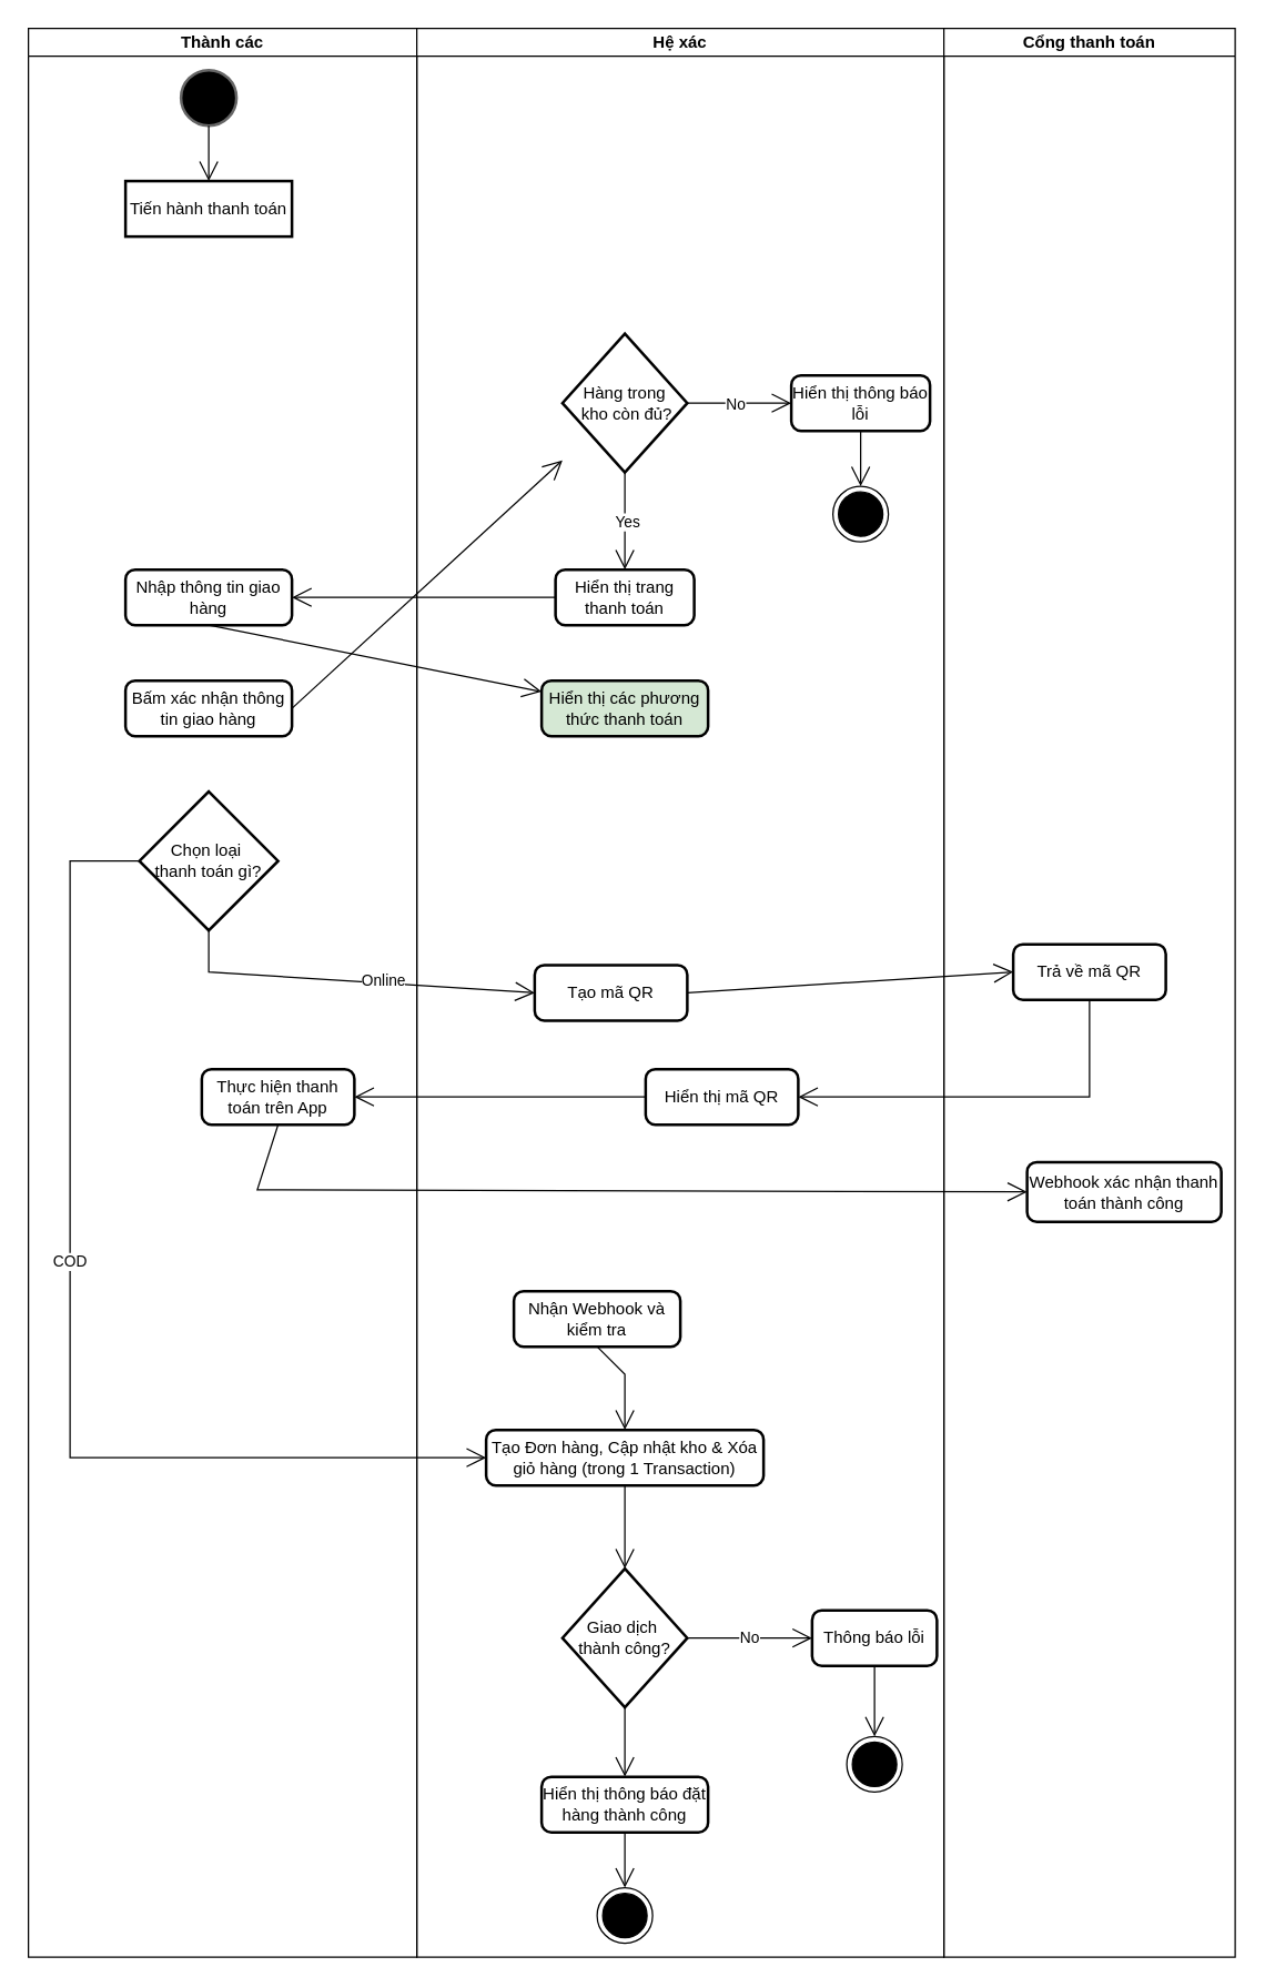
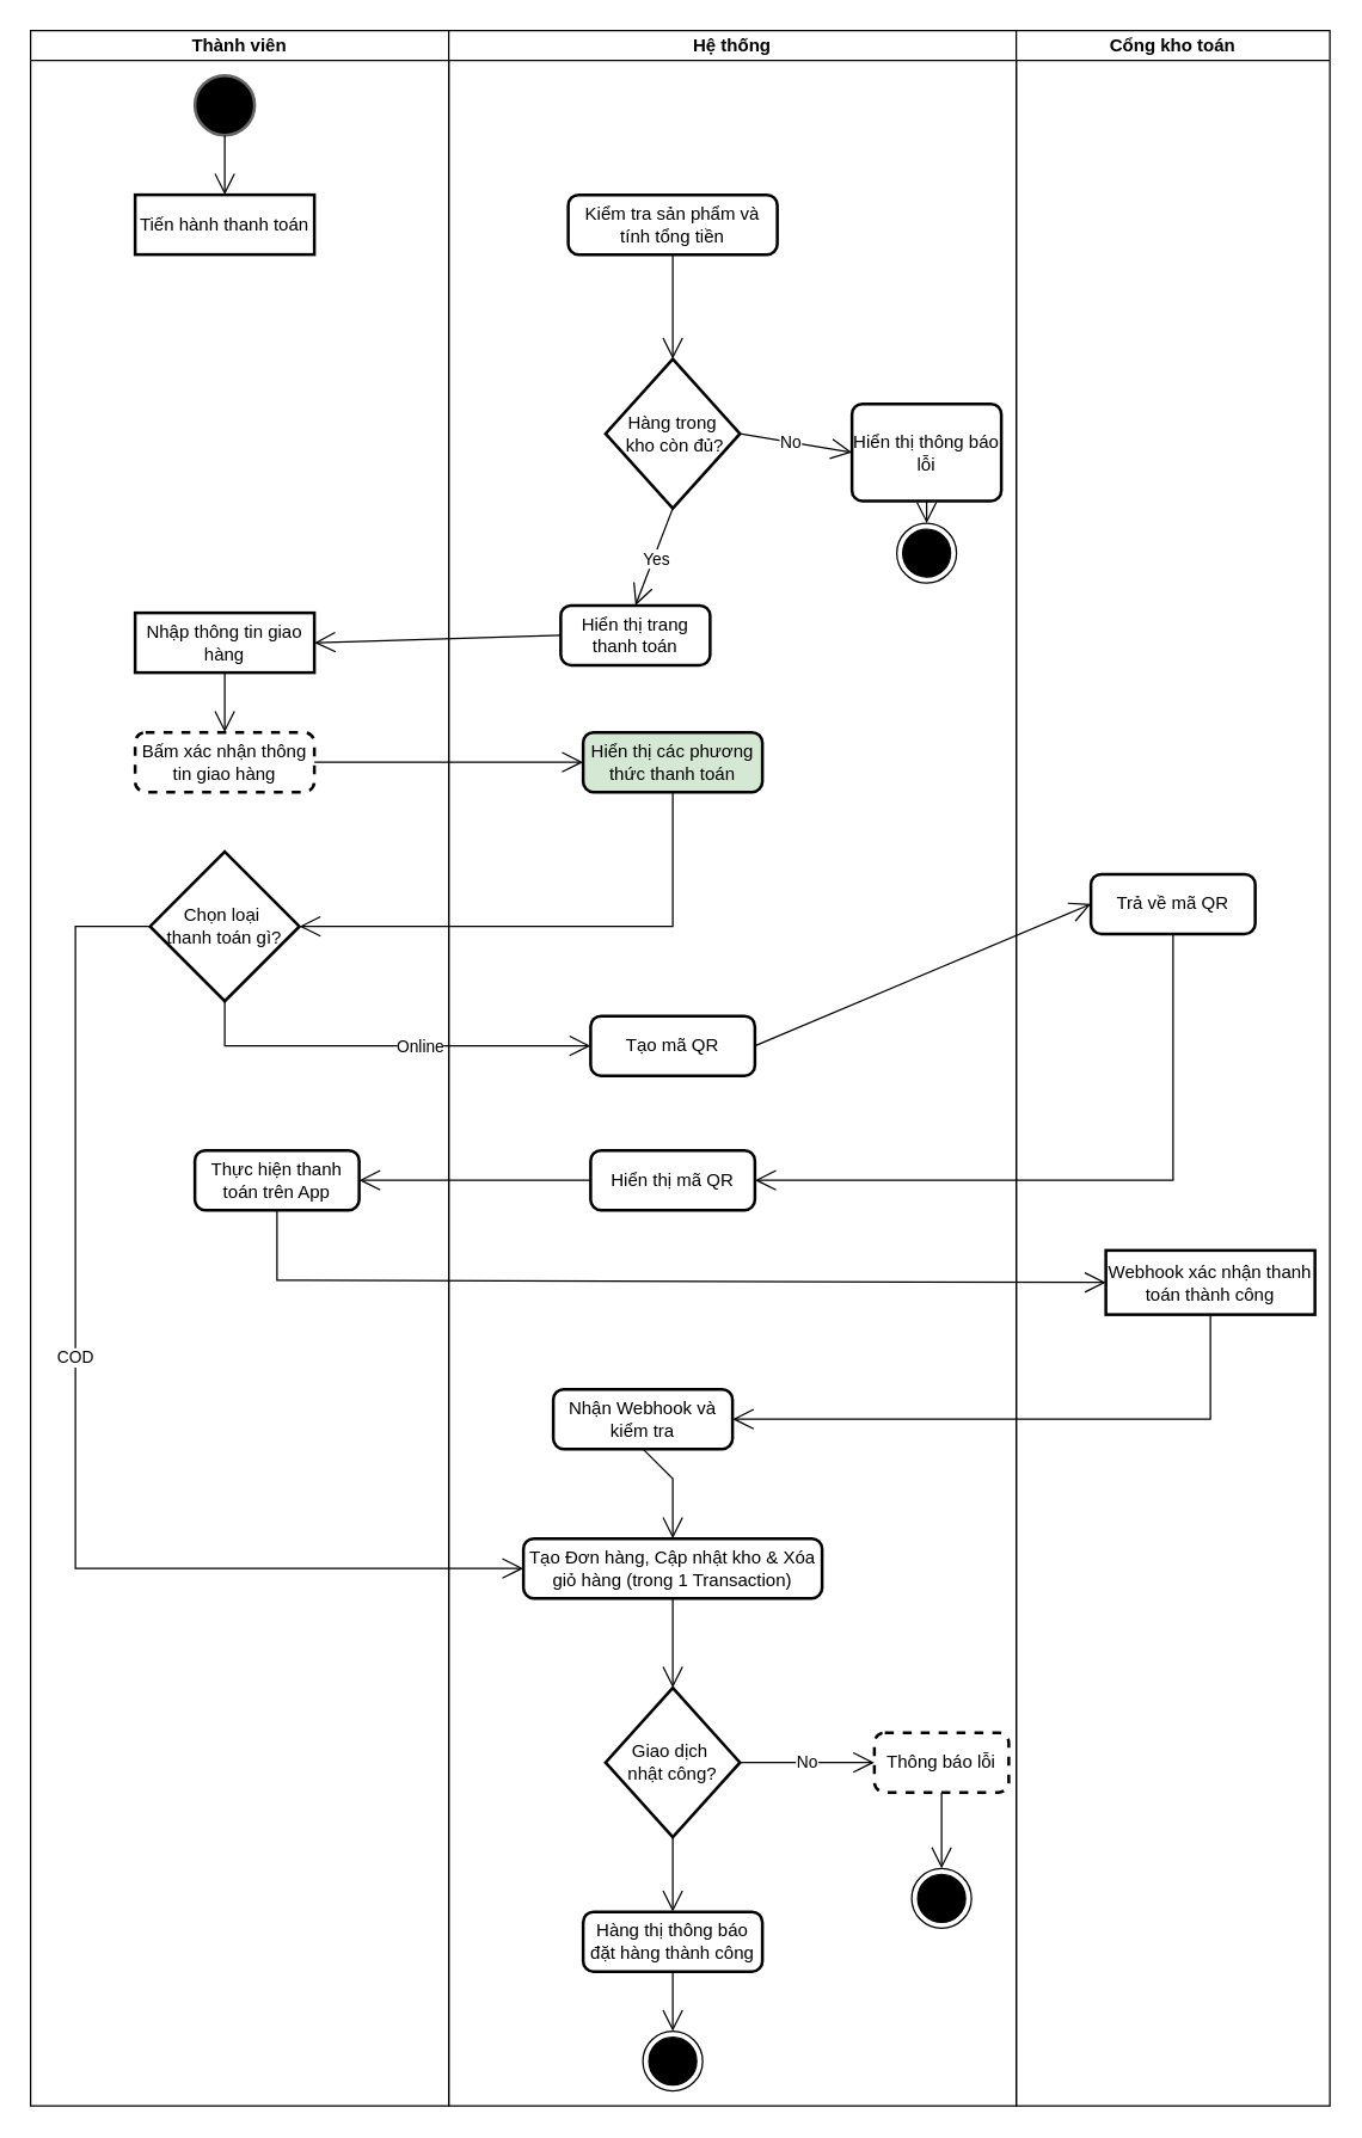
- <mxCell id="52" value="Thành các" style="swimlane;startSize=20;whiteSpace=wrap;html=1;" vertex="1" parent="1"><mxGeometry x="20" y="20" width="280" height="1390" as="geometry" /></mxCell>
+ <mxCell id="52" value="Thành viên" style="swimlane;startSize=20;whiteSpace=wrap;html=1;" vertex="1" parent="1"><mxGeometry x="20" y="20" width="280" height="1390" as="geometry" /></mxCell>
- <mxCell id="53" value="Hệ xác" style="swimlane;startSize=20;whiteSpace=wrap;html=1;" vertex="1" parent="1"><mxGeometry x="300" y="20" width="380" height="1390" as="geometry" /></mxCell>
+ <mxCell id="53" value="Hệ thống" style="swimlane;startSize=20;whiteSpace=wrap;html=1;" vertex="1" parent="1"><mxGeometry x="300" y="20" width="380" height="1390" as="geometry" /></mxCell>
- <mxCell id="54" value="Cổng thanh toán" style="swimlane;startSize=20;whiteSpace=wrap;html=1;" vertex="1" parent="1"><mxGeometry x="680" y="20" width="210" height="1390" as="geometry" /></mxCell>
+ <mxCell id="54" value="Cổng kho toán" style="swimlane;startSize=20;whiteSpace=wrap;html=1;" vertex="1" parent="1"><mxGeometry x="680" y="20" width="210" height="1390" as="geometry" /></mxCell>
+ <mxCell id="5" value="Kiểm tra sản phẩm và tính tổng tiền" style="rounded=1;whiteSpace=wrap;html=1;absoluteArcSize=1;arcSize=14;strokeWidth=2;" parent="1" vertex="1"><mxGeometry x="380" y="130" width="140" height="40" as="geometry" /></mxCell>
+ <mxCell id="7" value="" style="endArrow=open;endFill=1;endSize=12;html=1;rounded=0;exitX=0.5;exitY=1;exitDx=0;exitDy=0;entryX=0.5;entryY=0;entryDx=0;entryDy=0;entryPerimeter=0;" parent="1" source="5" target="6" edge="1"><mxGeometry width="160" relative="1" as="geometry"><mxPoint x="410" y="200" as="sourcePoint" /><mxPoint x="580" y="200" as="targetPoint" /></mxGeometry></mxCell>
- <mxCell id="8" value="Hiển thị thông báo lỗi" style="rounded=1;whiteSpace=wrap;html=1;absoluteArcSize=1;arcSize=14;strokeWidth=2;" parent="1" vertex="1"><mxGeometry x="570" y="270" width="100" height="40" as="geometry" /></mxCell>
+ <mxCell id="8" value="Hiển thị thông báo lỗi" style="rounded=1;whiteSpace=wrap;html=1;absoluteArcSize=1;arcSize=14;strokeWidth=2;" parent="1" vertex="1"><mxGeometry x="570" y="270" width="100" height="65" as="geometry" /></mxCell>
- <mxCell id="21" value="" style="endArrow=open;endFill=1;endSize=12;html=1;rounded=0;exitX=1;exitY=0.5;exitDx=0;exitDy=0;" parent="1" source="18" target="6" edge="1"><mxGeometry width="160" relative="1" as="geometry"><mxPoint x="450" y="510" as="sourcePoint" /><mxPoint x="260" y="510" as="targetPoint" /></mxGeometry></mxCell>
+ <mxCell id="21" value="" style="endArrow=open;endFill=1;endSize=12;html=1;rounded=0;exitX=1;exitY=0.5;exitDx=0;exitDy=0;entryX=0;entryY=0.5;entryDx=0;entryDy=0;" parent="1" source="18" target="20" edge="1"><mxGeometry width="160" relative="1" as="geometry"><mxPoint x="450" y="510" as="sourcePoint" /><mxPoint x="260" y="510" as="targetPoint" /></mxGeometry></mxCell>
- <mxCell id="16" value="Nhập thông tin giao hàng" style="rounded=1;whiteSpace=wrap;html=1;absoluteArcSize=1;arcSize=14;strokeWidth=2;" parent="1" vertex="1"><mxGeometry x="90" y="410" width="120" height="40" as="geometry" /></mxCell>
+ <mxCell id="16" value="Nhập thông tin giao hàng" style="whiteSpace=wrap;html=1;absoluteArcSize=1;arcSize=14;strokeWidth=2;rounded=0;" parent="1" vertex="1"><mxGeometry x="90" y="410" width="120" height="40" as="geometry" /></mxCell>
- <mxCell id="15" value="Hiển thị trang thanh toán" style="rounded=1;whiteSpace=wrap;html=1;absoluteArcSize=1;arcSize=14;strokeWidth=2;" parent="1" vertex="1"><mxGeometry x="400" y="410" width="100" height="40" as="geometry" /></mxCell>
+ <mxCell id="15" value="Hiển thị trang thanh toán" style="rounded=1;whiteSpace=wrap;html=1;absoluteArcSize=1;arcSize=14;strokeWidth=2;" parent="1" vertex="1"><mxGeometry x="375" y="405" width="100" height="40" as="geometry" /></mxCell>
- <mxCell id="19" value="" style="endArrow=open;endFill=1;endSize=12;html=1;rounded=0;exitX=0.5;exitY=1;exitDx=0;exitDy=0;" parent="1" source="16" target="20" edge="1"><mxGeometry width="160" relative="1" as="geometry"><mxPoint x="350" y="450" as="sourcePoint" /><mxPoint x="160" y="450" as="targetPoint" /></mxGeometry></mxCell>
+ <mxCell id="19" value="" style="endArrow=open;endFill=1;endSize=12;html=1;rounded=0;exitX=0.5;exitY=1;exitDx=0;exitDy=0;entryX=0.5;entryY=0;entryDx=0;entryDy=0;" parent="1" source="16" target="18" edge="1"><mxGeometry width="160" relative="1" as="geometry"><mxPoint x="350" y="450" as="sourcePoint" /><mxPoint x="160" y="450" as="targetPoint" /></mxGeometry></mxCell>
- <mxCell id="18" value="Bấm xác nhận thông tin giao hàng" style="rounded=1;whiteSpace=wrap;html=1;absoluteArcSize=1;arcSize=14;strokeWidth=2;" parent="1" vertex="1"><mxGeometry x="90" y="490" width="120" height="40" as="geometry" /></mxCell>
+ <mxCell id="18" value="Bấm xác nhận thông tin giao hàng" style="rounded=1;whiteSpace=wrap;html=1;absoluteArcSize=1;arcSize=14;strokeWidth=2;dashed=1;" parent="1" vertex="1"><mxGeometry x="90" y="490" width="120" height="40" as="geometry" /></mxCell>
+ <mxCell id="51" value="" style="endArrow=open;endFill=1;endSize=12;html=1;rounded=0;exitX=0.5;exitY=1;exitDx=0;exitDy=0;entryX=1;entryY=0.5;entryDx=0;entryDy=0;entryPerimeter=0;" parent="1" source="20" target="22" edge="1"><mxGeometry width="160" relative="1" as="geometry"><mxPoint x="430" y="590" as="sourcePoint" /><mxPoint x="430" y="630" as="targetPoint" /><Array as="points"><mxPoint x="450" y="620" /></Array></mxGeometry></mxCell>
- <mxCell id="31" value="Trả về mã QR" style="rounded=1;whiteSpace=wrap;html=1;absoluteArcSize=1;arcSize=14;strokeWidth=2;" parent="1" vertex="1"><mxGeometry x="730" y="680" width="110" height="40" as="geometry" /></mxCell>
+ <mxCell id="31" value="Trả về mã QR" style="rounded=1;whiteSpace=wrap;html=1;absoluteArcSize=1;arcSize=14;strokeWidth=2;" parent="1" vertex="1"><mxGeometry x="730" y="585" width="110" height="40" as="geometry" /></mxCell>
- <mxCell id="30" value="Tạo mã QR" style="rounded=1;whiteSpace=wrap;html=1;absoluteArcSize=1;arcSize=14;strokeWidth=2;" parent="1" vertex="1"><mxGeometry x="385" y="695" width="110" height="40" as="geometry" /></mxCell>
+ <mxCell id="30" value="Tạo mã QR" style="rounded=1;whiteSpace=wrap;html=1;absoluteArcSize=1;arcSize=14;strokeWidth=2;" parent="1" vertex="1"><mxGeometry x="395" y="680" width="110" height="40" as="geometry" /></mxCell>
- <mxCell id="36" value="Thực hiện thanh toán trên App" style="rounded=1;whiteSpace=wrap;html=1;absoluteArcSize=1;arcSize=14;strokeWidth=2;" parent="1" vertex="1"><mxGeometry x="145" y="770" width="110" height="40" as="geometry" /></mxCell>
+ <mxCell id="36" value="Thực hiện thanh toán trên App" style="rounded=1;whiteSpace=wrap;html=1;absoluteArcSize=1;arcSize=14;strokeWidth=2;" parent="1" vertex="1"><mxGeometry x="130" y="770" width="110" height="40" as="geometry" /></mxCell>
- <mxCell id="33" value="Hiển thị mã QR" style="rounded=1;whiteSpace=wrap;html=1;absoluteArcSize=1;arcSize=14;strokeWidth=2;" parent="1" vertex="1"><mxGeometry x="465" y="770" width="110" height="40" as="geometry" /></mxCell>
+ <mxCell id="33" value="Hiển thị mã QR" style="rounded=1;whiteSpace=wrap;html=1;absoluteArcSize=1;arcSize=14;strokeWidth=2;" parent="1" vertex="1"><mxGeometry x="395" y="770" width="110" height="40" as="geometry" /></mxCell>
- <mxCell id="35" value="Webhook xác nhận thanh toán thành công" style="rounded=1;whiteSpace=wrap;html=1;absoluteArcSize=1;arcSize=14;strokeWidth=2;" parent="1" vertex="1"><mxGeometry x="740" y="837" width="140" height="43" as="geometry" /></mxCell>
+ <mxCell id="35" value="Webhook xác nhận thanh toán thành công" style="whiteSpace=wrap;html=1;absoluteArcSize=1;arcSize=14;strokeWidth=2;rounded=0;" parent="1" vertex="1"><mxGeometry x="740" y="837" width="140" height="43" as="geometry" /></mxCell>
+ <mxCell id="40" value="" style="endArrow=open;endFill=1;endSize=12;html=1;rounded=0;exitX=0.5;exitY=1;exitDx=0;exitDy=0;entryX=1;entryY=0.5;entryDx=0;entryDy=0;" parent="1" source="35" target="39" edge="1"><mxGeometry width="160" relative="1" as="geometry"><mxPoint x="650" y="960" as="sourcePoint" /><mxPoint x="1205" y="1009" as="targetPoint" /><Array as="points"><mxPoint x="810" y="950" /></Array></mxGeometry></mxCell>
- <mxCell id="43" value="Giao dịch&amp;nbsp;&lt;div&gt;thành công?&lt;/div&gt;" style="strokeWidth=2;html=1;shape=mxgraph.flowchart.decision;whiteSpace=wrap;" parent="1" vertex="1"><mxGeometry x="405" y="1130" width="90" height="100" as="geometry" /></mxCell>
+ <mxCell id="43" value="Giao dịch&amp;nbsp;&lt;div&gt;nhật công?&lt;/div&gt;" style="strokeWidth=2;html=1;shape=mxgraph.flowchart.decision;whiteSpace=wrap;" parent="1" vertex="1"><mxGeometry x="405" y="1130" width="90" height="100" as="geometry" /></mxCell>
- <mxCell id="45" value="Thông báo lỗi" style="rounded=1;whiteSpace=wrap;html=1;absoluteArcSize=1;arcSize=14;strokeWidth=2;" parent="1" vertex="1"><mxGeometry x="585" y="1160" width="90" height="40" as="geometry" /></mxCell>
+ <mxCell id="45" value="Thông báo lỗi" style="rounded=1;whiteSpace=wrap;html=1;absoluteArcSize=1;arcSize=14;strokeWidth=2;dashed=1;" parent="1" vertex="1"><mxGeometry x="585" y="1160" width="90" height="40" as="geometry" /></mxCell>
- <mxCell id="23" value="Hiển thị thông báo đặt hàng thành công" style="rounded=1;whiteSpace=wrap;html=1;absoluteArcSize=1;arcSize=14;strokeWidth=2;" parent="1" vertex="1"><mxGeometry x="390" y="1280" width="120" height="40" as="geometry" /></mxCell>
+ <mxCell id="23" value="Hàng thị thông báo đặt hàng thành công" style="rounded=1;whiteSpace=wrap;html=1;absoluteArcSize=1;arcSize=14;strokeWidth=2;" parent="1" vertex="1"><mxGeometry x="390" y="1280" width="120" height="40" as="geometry" /></mxCell>
